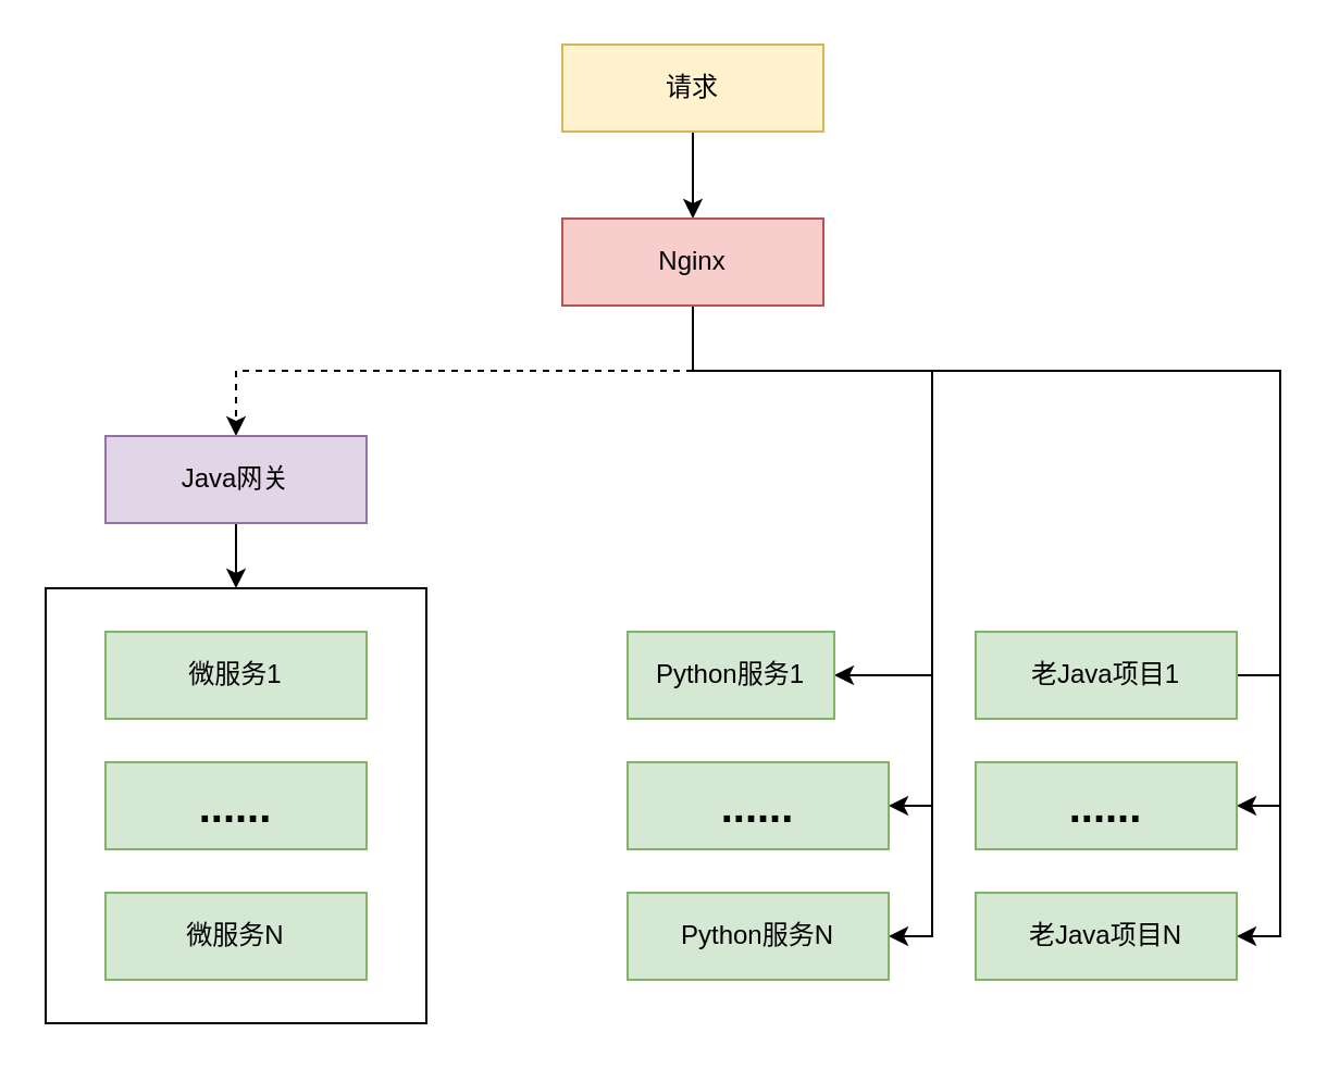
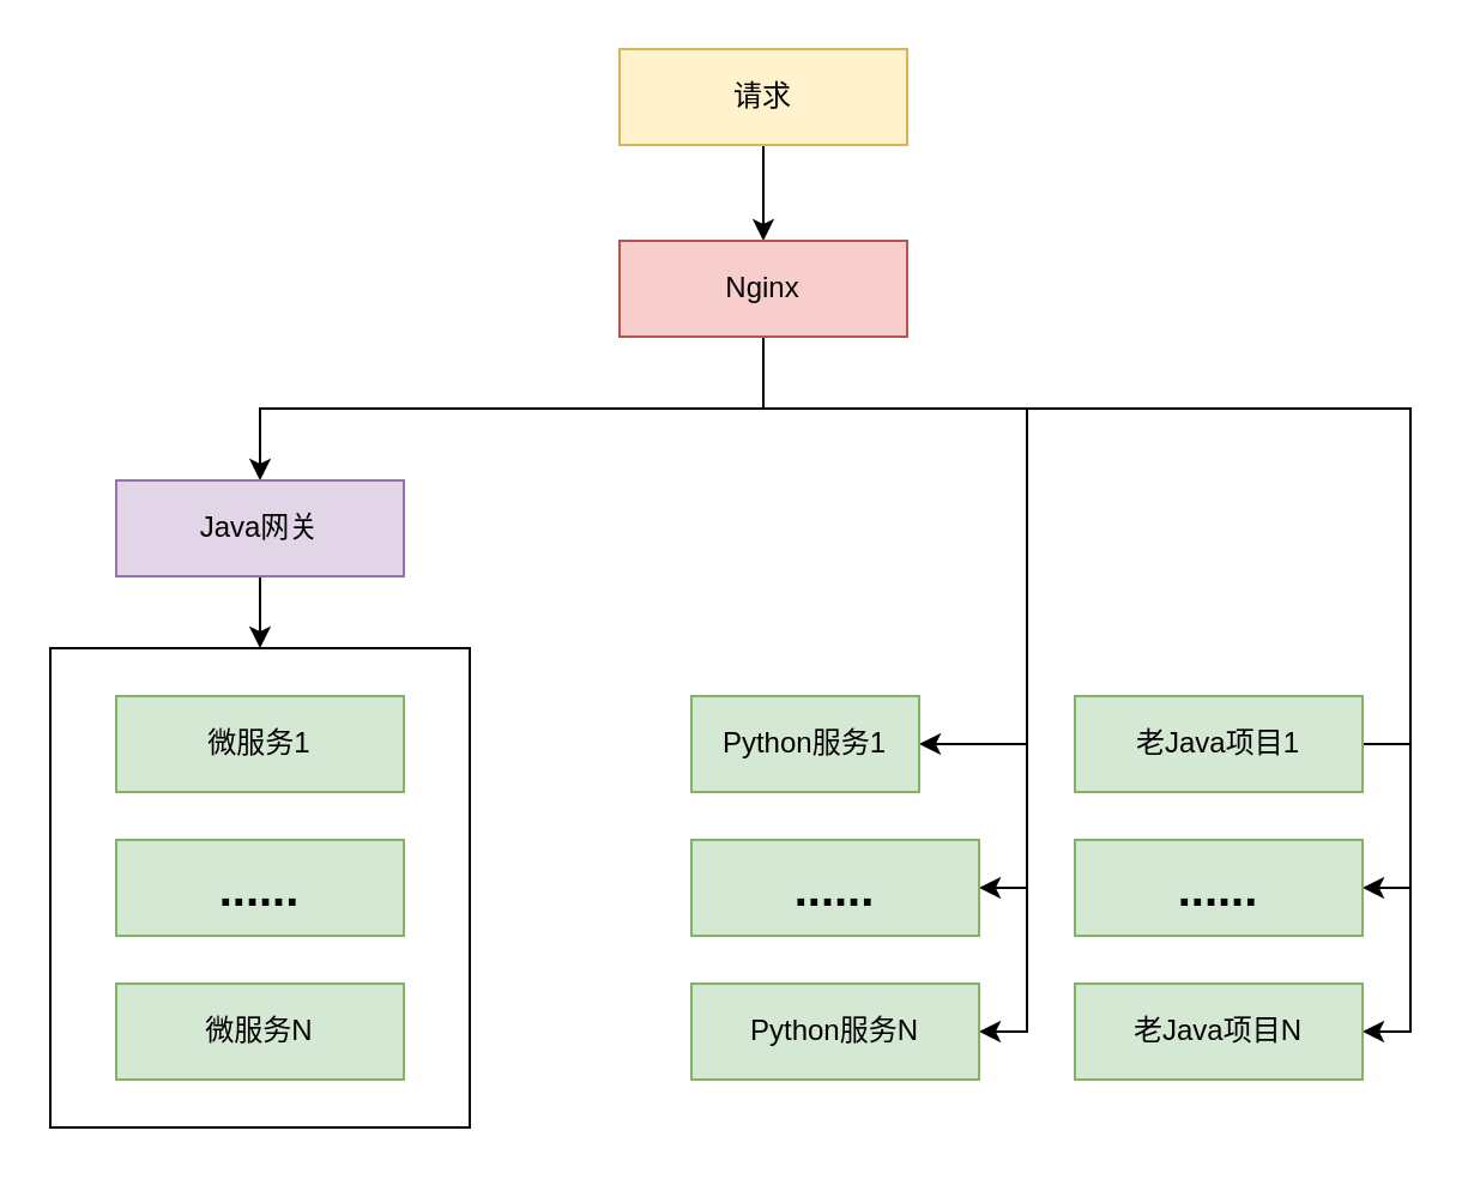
- <mxCell id="5" style="edgeStyle=orthogonalEdgeStyle;rounded=0;orthogonalLoop=1;jettySize=auto;html=1;exitX=0.5;exitY=1;exitDx=0;exitDy=0;entryX=0.5;entryY=0;entryDx=0;entryDy=0;dashed=1;" edge="1" parent="1" source="12" target="14"><mxGeometry relative="1" as="geometry" /></mxCell>
+ <mxCell id="5" style="edgeStyle=orthogonalEdgeStyle;rounded=0;orthogonalLoop=1;jettySize=auto;html=1;exitX=0.5;exitY=1;exitDx=0;exitDy=0;entryX=0.5;entryY=0;entryDx=0;entryDy=0;" edge="1" parent="1" source="12" target="14"><mxGeometry relative="1" as="geometry" /></mxCell>
